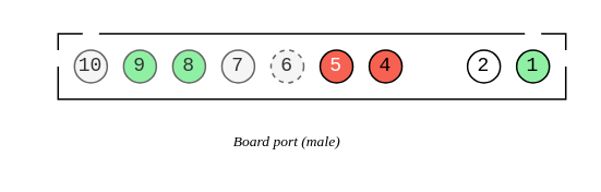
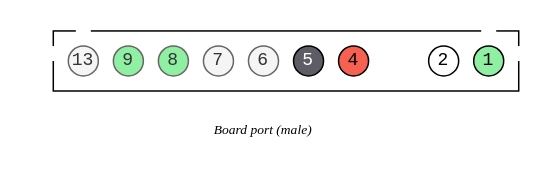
- <mxCell id="10" value="10" style="ellipse;whiteSpace=wrap;html=1;aspect=fixed;fillColor=#f5f5f5;fontColor=#333333;strokeColor=#666666;fontFamily=Courier New;" vertex="1" parent="1"><mxGeometry x="45" y="30" width="20" height="20" as="geometry" /></mxCell>
+ <mxCell id="10" value="13" style="ellipse;whiteSpace=wrap;html=1;aspect=fixed;fillColor=#f5f5f5;fontColor=#333333;strokeColor=#666666;fontFamily=Courier New;" vertex="1" parent="1"><mxGeometry x="45" y="30" width="20" height="20" as="geometry" /></mxCell>
- <mxCell id="8" value="6" style="ellipse;whiteSpace=wrap;html=1;aspect=fixed;fillColor=#f5f5f5;fontColor=#333333;strokeColor=#666666;fontFamily=Courier New;dashed=1;" vertex="1" parent="1"><mxGeometry x="165" y="30" width="20" height="20" as="geometry" /></mxCell>
+ <mxCell id="8" value="6" style="ellipse;whiteSpace=wrap;html=1;aspect=fixed;fillColor=#f5f5f5;fontColor=#333333;strokeColor=#666666;fontFamily=Courier New;" vertex="1" parent="1"><mxGeometry x="165" y="30" width="20" height="20" as="geometry" /></mxCell>
- <mxCell id="9" value="&lt;font color=&quot;#ffffff&quot;&gt;5&lt;/font&gt;" style="ellipse;whiteSpace=wrap;html=1;aspect=fixed;fillColor=#f66151;strokeColor=#000000;fontFamily=Courier New;" vertex="1" parent="1"><mxGeometry x="195" y="30" width="20" height="20" as="geometry" /></mxCell>
+ <mxCell id="9" value="&lt;font color=&quot;#ffffff&quot;&gt;5&lt;/font&gt;" style="ellipse;whiteSpace=wrap;html=1;aspect=fixed;fillColor=#5e5c64;strokeColor=#000000;fontFamily=Courier New;" vertex="1" parent="1"><mxGeometry x="195" y="30" width="20" height="20" as="geometry" /></mxCell>
